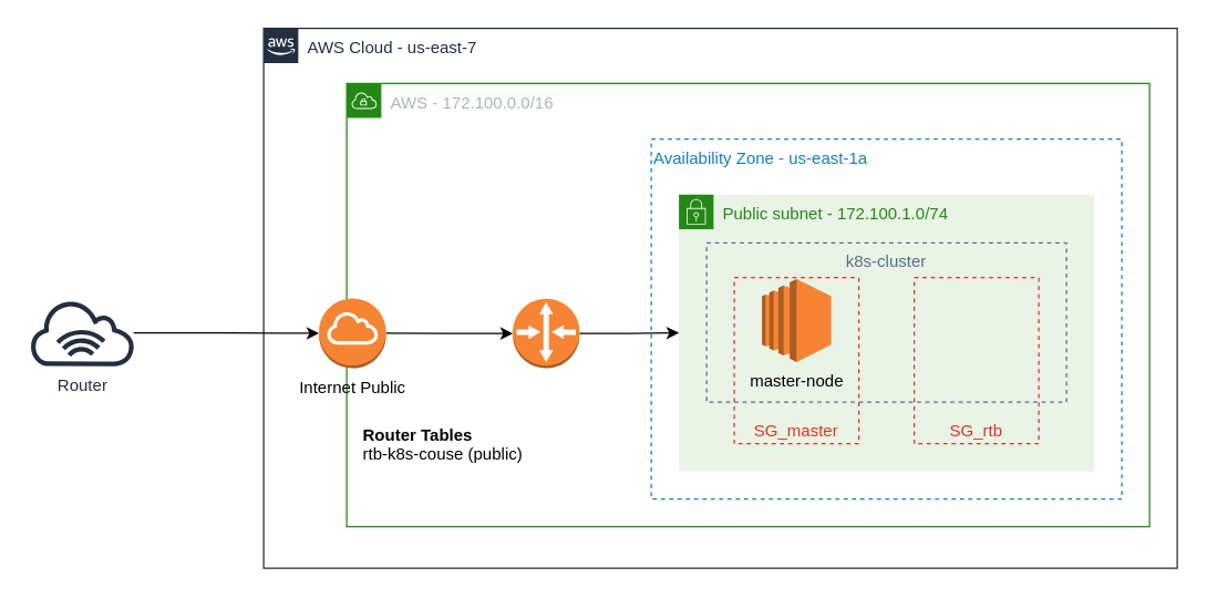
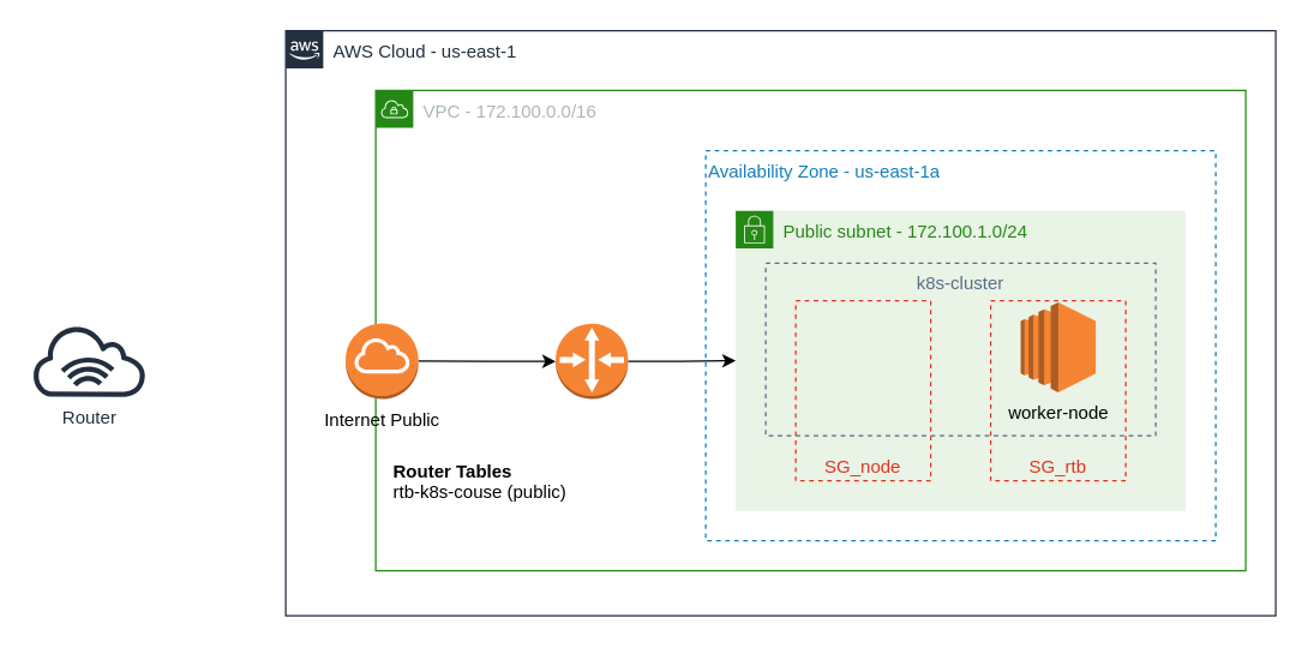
- <mxCell id="2" value="AWS Cloud - us-east-7" style="points=[[0,0],[0.25,0],[0.5,0],[0.75,0],[1,0],[1,0.25],[1,0.5],[1,0.75],[1,1],[0.75,1],[0.5,1],[0.25,1],[0,1],[0,0.75],[0,0.5],[0,0.25]];outlineConnect=0;gradientColor=none;html=1;whiteSpace=wrap;fontSize=12;fontStyle=0;shape=mxgraph.aws4.group;grIcon=mxgraph.aws4.group_aws_cloud_alt;strokeColor=#232F3E;fillColor=none;verticalAlign=top;align=left;spacingLeft=30;fontColor=#232F3E;dashed=0;" parent="1" vertex="1"><mxGeometry x="190" y="20" width="660" height="390" as="geometry" /></mxCell>
+ <mxCell id="2" value="AWS Cloud - us-east-1" style="points=[[0,0],[0.25,0],[0.5,0],[0.75,0],[1,0],[1,0.25],[1,0.5],[1,0.75],[1,1],[0.75,1],[0.5,1],[0.25,1],[0,1],[0,0.75],[0,0.5],[0,0.25]];outlineConnect=0;gradientColor=none;html=1;whiteSpace=wrap;fontSize=12;fontStyle=0;shape=mxgraph.aws4.group;grIcon=mxgraph.aws4.group_aws_cloud_alt;strokeColor=#232F3E;fillColor=none;verticalAlign=top;align=left;spacingLeft=30;fontColor=#232F3E;dashed=0;" parent="1" vertex="1"><mxGeometry x="190" y="20" width="660" height="390" as="geometry" /></mxCell>
- <mxCell id="3" value="AWS - 172.100.0.0/16" style="points=[[0,0],[0.25,0],[0.5,0],[0.75,0],[1,0],[1,0.25],[1,0.5],[1,0.75],[1,1],[0.75,1],[0.5,1],[0.25,1],[0,1],[0,0.75],[0,0.5],[0,0.25]];outlineConnect=0;gradientColor=none;html=1;whiteSpace=wrap;fontSize=12;fontStyle=0;shape=mxgraph.aws4.group;grIcon=mxgraph.aws4.group_vpc;strokeColor=#248814;fillColor=none;verticalAlign=top;align=left;spacingLeft=30;fontColor=#AAB7B8;dashed=0;" parent="1" vertex="1"><mxGeometry x="250" y="59.71" width="580" height="320.29" as="geometry" /></mxCell>
+ <mxCell id="3" value="VPC - 172.100.0.0/16" style="points=[[0,0],[0.25,0],[0.5,0],[0.75,0],[1,0],[1,0.25],[1,0.5],[1,0.75],[1,1],[0.75,1],[0.5,1],[0.25,1],[0,1],[0,0.75],[0,0.5],[0,0.25]];outlineConnect=0;gradientColor=none;html=1;whiteSpace=wrap;fontSize=12;fontStyle=0;shape=mxgraph.aws4.group;grIcon=mxgraph.aws4.group_vpc;strokeColor=#248814;fillColor=none;verticalAlign=top;align=left;spacingLeft=30;fontColor=#AAB7B8;dashed=0;" parent="1" vertex="1"><mxGeometry x="250" y="59.71" width="580" height="320.29" as="geometry" /></mxCell>
- <mxCell id="5" value="Public subnet - 172.100.1.0/74" style="points=[[0,0],[0.25,0],[0.5,0],[0.75,0],[1,0],[1,0.25],[1,0.5],[1,0.75],[1,1],[0.75,1],[0.5,1],[0.25,1],[0,1],[0,0.75],[0,0.5],[0,0.25]];outlineConnect=0;gradientColor=none;html=1;whiteSpace=wrap;fontSize=12;fontStyle=0;shape=mxgraph.aws4.group;grIcon=mxgraph.aws4.group_security_group;grStroke=0;strokeColor=#248814;fillColor=#E9F3E6;verticalAlign=top;align=left;spacingLeft=30;fontColor=#248814;dashed=0;" parent="1" vertex="1"><mxGeometry x="490" y="140" width="300" height="200" as="geometry" /></mxCell>
+ <mxCell id="5" value="Public subnet - 172.100.1.0/24" style="points=[[0,0],[0.25,0],[0.5,0],[0.75,0],[1,0],[1,0.25],[1,0.5],[1,0.75],[1,1],[0.75,1],[0.5,1],[0.25,1],[0,1],[0,0.75],[0,0.5],[0,0.25]];outlineConnect=0;gradientColor=none;html=1;whiteSpace=wrap;fontSize=12;fontStyle=0;shape=mxgraph.aws4.group;grIcon=mxgraph.aws4.group_security_group;grStroke=0;strokeColor=#248814;fillColor=#E9F3E6;verticalAlign=top;align=left;spacingLeft=30;fontColor=#248814;dashed=0;" parent="1" vertex="1"><mxGeometry x="490" y="140" width="300" height="200" as="geometry" /></mxCell>
- <mxCell id="14" value="master-node" style="outlineConnect=0;dashed=0;verticalLabelPosition=bottom;verticalAlign=top;align=center;html=1;shape=mxgraph.aws3.ec2;fillColor=#F58534;gradientColor=none;fontColor=#000000;" parent="1" vertex="1"><mxGeometry x="550" y="201" width="50" height="60" as="geometry" /></mxCell>
+ <mxCell id="15" value="worker-node" style="outlineConnect=0;dashed=0;verticalLabelPosition=bottom;verticalAlign=top;align=center;html=1;shape=mxgraph.aws3.ec2;fillColor=#F58534;gradientColor=none;fontColor=#000000;" parent="1" vertex="1"><mxGeometry x="680" y="201" width="50" height="60" as="geometry" /></mxCell>
- <mxCell id="16" style="edgeStyle=orthogonalEdgeStyle;rounded=0;orthogonalLoop=1;jettySize=auto;html=1;entryX=0;entryY=0.5;entryDx=0;entryDy=0;entryPerimeter=0;fontSize=10;fontColor=#000000;" parent="1" source="17" target="10" edge="1"><mxGeometry relative="1" as="geometry" /></mxCell>
- <mxCell id="6" value="SG_master" style="fillColor=none;strokeColor=#DD3522;verticalAlign=bottom;fontStyle=0;fontColor=#DD3522;align=center;dashed=1;" parent="1" vertex="1"><mxGeometry x="530" y="200" width="90" height="120" as="geometry" /></mxCell>
+ <mxCell id="6" value="SG_node" style="fillColor=none;strokeColor=#DD3522;verticalAlign=bottom;fontStyle=0;fontColor=#DD3522;align=center;dashed=1;" parent="1" vertex="1"><mxGeometry x="530" y="200" width="90" height="120" as="geometry" /></mxCell>
